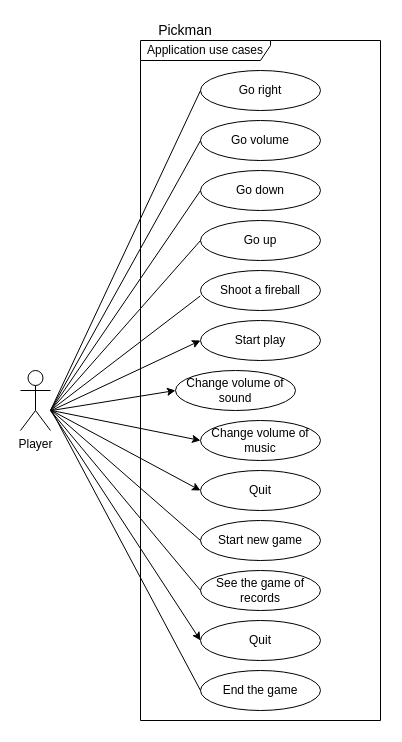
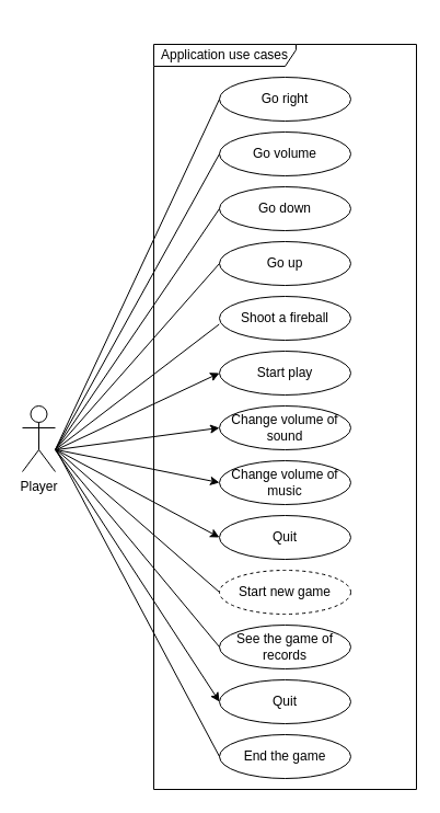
- <mxCell id="8" value="&lt;font color=&quot;#000000&quot;&gt;Pickman&lt;/font&gt;" style="text;html=1;strokeColor=none;fillColor=none;align=center;verticalAlign=middle;whiteSpace=wrap;rounded=0;fontSize=14;fontColor=#A50040;" vertex="1" parent="1"><mxGeometry x="140" y="20" width="90" height="20" as="geometry" /></mxCell>
- <mxCell id="4" value="Change volume of sound" style="ellipse;whiteSpace=wrap;html=1;" vertex="1" parent="1"><mxGeometry x="175" y="370" width="120" height="40" as="geometry" /></mxCell>
+ <mxCell id="4" value="Change volume of sound" style="ellipse;whiteSpace=wrap;html=1;" vertex="1" parent="1"><mxGeometry x="200" y="370" width="120" height="40" as="geometry" /></mxCell>
- <mxCell id="7" value="Start new game" style="ellipse;whiteSpace=wrap;html=1;" vertex="1" parent="1"><mxGeometry x="200" y="520" width="120" height="40" as="geometry" /></mxCell>
+ <mxCell id="7" value="Start new game" style="ellipse;whiteSpace=wrap;html=1;dashed=1;" vertex="1" parent="1"><mxGeometry x="200" y="520" width="120" height="40" as="geometry" /></mxCell>
